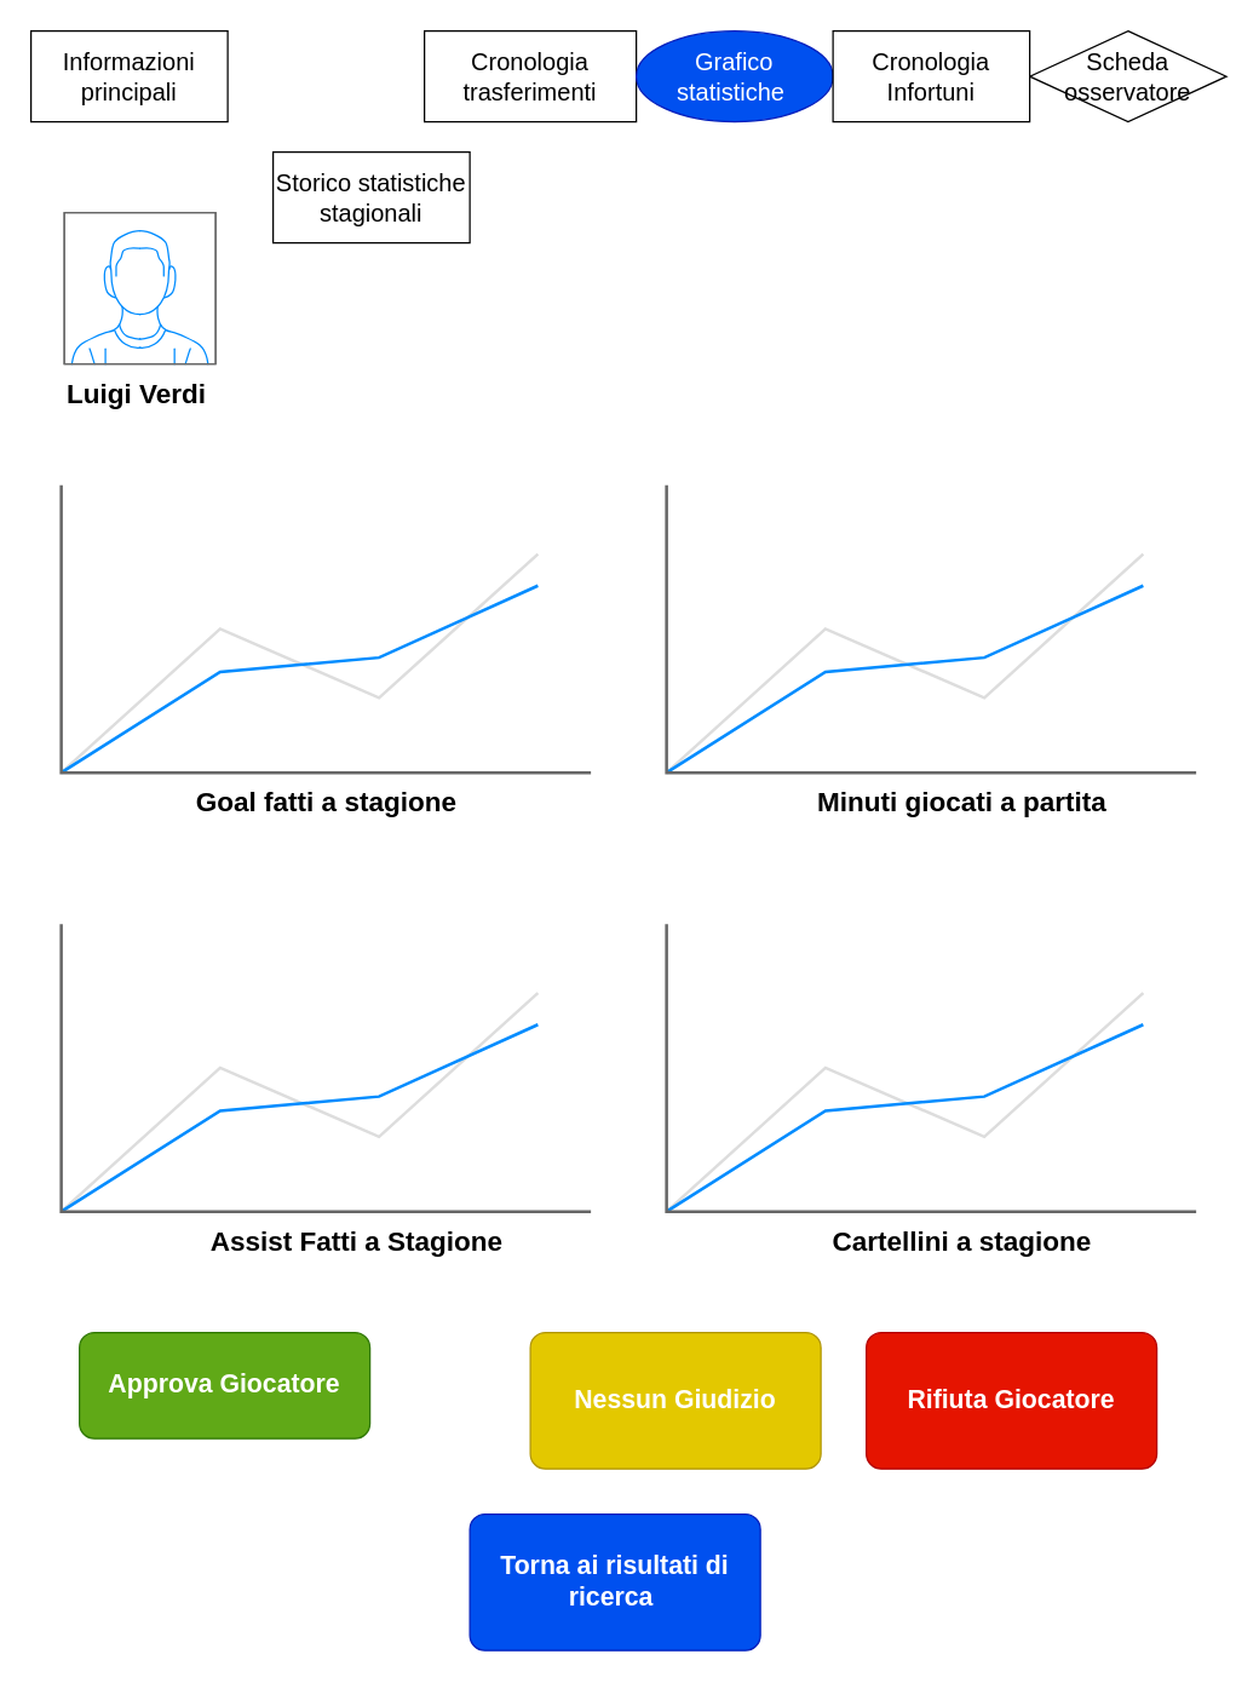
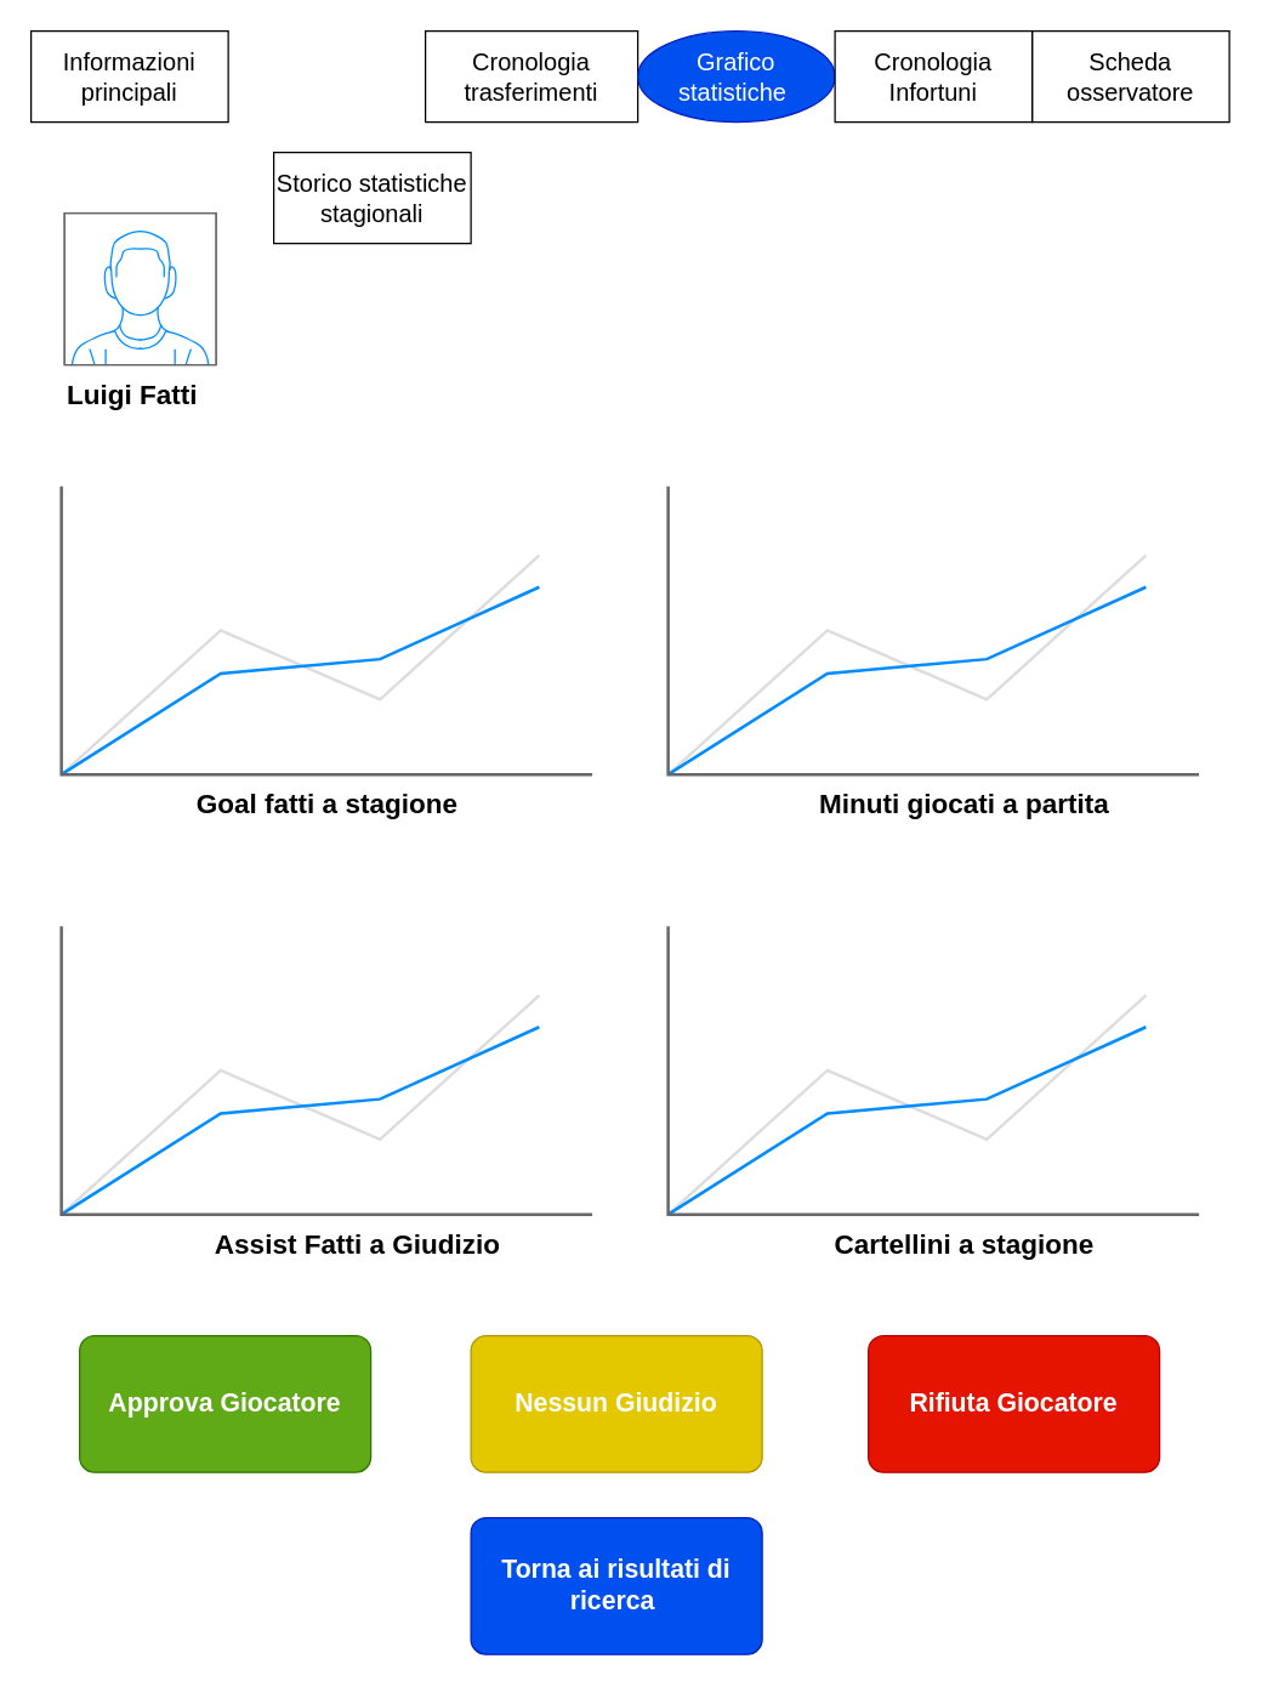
- <mxCell id="10" value="&lt;font size=&quot;3&quot;&gt;Scheda osservatore&lt;/font&gt;" style="rhombus;whiteSpace=wrap;html=1;" parent="1" vertex="1"><mxGeometry x="680" y="20" width="130" height="60" as="geometry" /></mxCell>
+ <mxCell id="10" value="&lt;font size=&quot;3&quot;&gt;Scheda osservatore&lt;/font&gt;" style="rounded=0;whiteSpace=wrap;html=1;" parent="1" vertex="1"><mxGeometry x="680" y="20" width="130" height="60" as="geometry" /></mxCell>
- <mxCell id="3" value="&lt;font style=&quot;font-size: 18px&quot;&gt;&lt;b&gt;Luigi Verdi&lt;/b&gt;&lt;/font&gt;" style="text;html=1;align=left;verticalAlign=middle;resizable=0;points=[];autosize=1;" parent="1" vertex="1"><mxGeometry x="42" y="250" width="110" height="20" as="geometry" /></mxCell>
+ <mxCell id="3" value="&lt;font style=&quot;font-size: 18px&quot;&gt;&lt;b&gt;Luigi Fatti&lt;/b&gt;&lt;/font&gt;" style="text;html=1;align=left;verticalAlign=middle;resizable=0;points=[];autosize=1;" parent="1" vertex="1"><mxGeometry x="42" y="250" width="110" height="20" as="geometry" /></mxCell>
- <mxCell id="16" value="&lt;span style=&quot;font-size: 18px&quot;&gt;&lt;b&gt;Assist Fatti a Stagione&lt;/b&gt;&lt;/span&gt;" style="text;html=1;align=center;verticalAlign=middle;resizable=0;points=[];autosize=1;" parent="1" vertex="1"><mxGeometry x="130" y="810" width="210" height="20" as="geometry" /></mxCell>
+ <mxCell id="16" value="&lt;span style=&quot;font-size: 18px&quot;&gt;&lt;b&gt;Assist Fatti a Giudizio&lt;/b&gt;&lt;/span&gt;" style="text;html=1;align=center;verticalAlign=middle;resizable=0;points=[];autosize=1;" parent="1" vertex="1"><mxGeometry x="130" y="810" width="210" height="20" as="geometry" /></mxCell>
- <mxCell id="8" value="Approva Giocatore" style="strokeWidth=1;shadow=0;dashed=0;align=center;html=1;shape=mxgraph.mockup.buttons.button;strokeColor=#2D7600;mainText=;buttonStyle=round;fontSize=17;fontStyle=1;fillColor=#60a917;whiteSpace=wrap;fontColor=#ffffff;" parent="1" vertex="1"><mxGeometry x="52" y="880" width="192" height="70" as="geometry" /></mxCell>
+ <mxCell id="8" value="Approva Giocatore" style="strokeWidth=1;shadow=0;dashed=0;align=center;html=1;shape=mxgraph.mockup.buttons.button;strokeColor=#2D7600;mainText=;buttonStyle=round;fontSize=17;fontStyle=1;fillColor=#60a917;whiteSpace=wrap;fontColor=#ffffff;" parent="1" vertex="1"><mxGeometry x="52" y="880" width="192" height="90" as="geometry" /></mxCell>
- <mxCell id="19" value="Nessun Giudizio" style="strokeWidth=1;shadow=0;dashed=0;align=center;html=1;shape=mxgraph.mockup.buttons.button;strokeColor=#B09500;mainText=;buttonStyle=round;fontSize=17;fontStyle=1;fillColor=#e3c800;whiteSpace=wrap;fontColor=#ffffff;" parent="1" vertex="1"><mxGeometry x="350" y="880" width="192" height="90" as="geometry" /></mxCell>
+ <mxCell id="19" value="Nessun Giudizio" style="strokeWidth=1;shadow=0;dashed=0;align=center;html=1;shape=mxgraph.mockup.buttons.button;strokeColor=#B09500;mainText=;buttonStyle=round;fontSize=17;fontStyle=1;fillColor=#e3c800;whiteSpace=wrap;fontColor=#ffffff;" parent="1" vertex="1"><mxGeometry x="310" y="880" width="192" height="90" as="geometry" /></mxCell>
